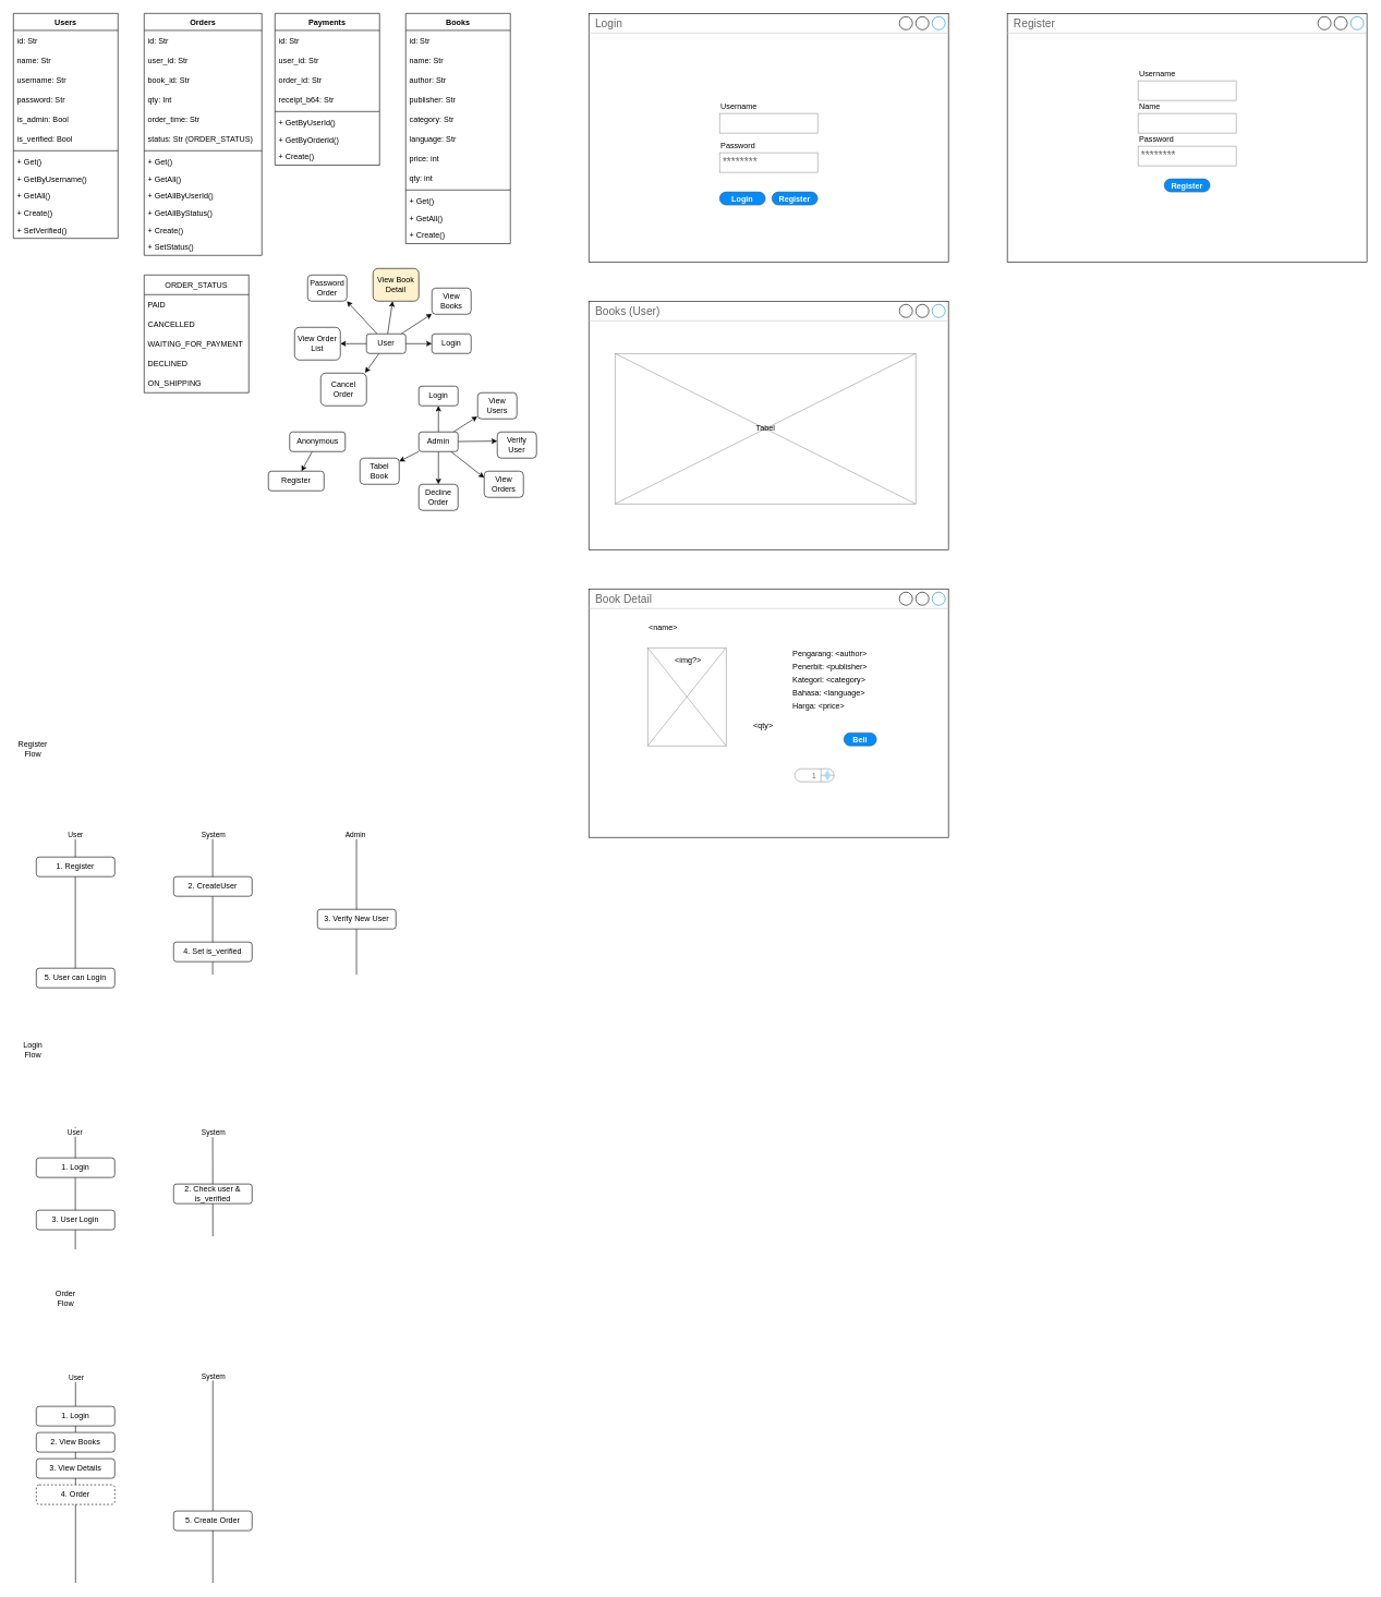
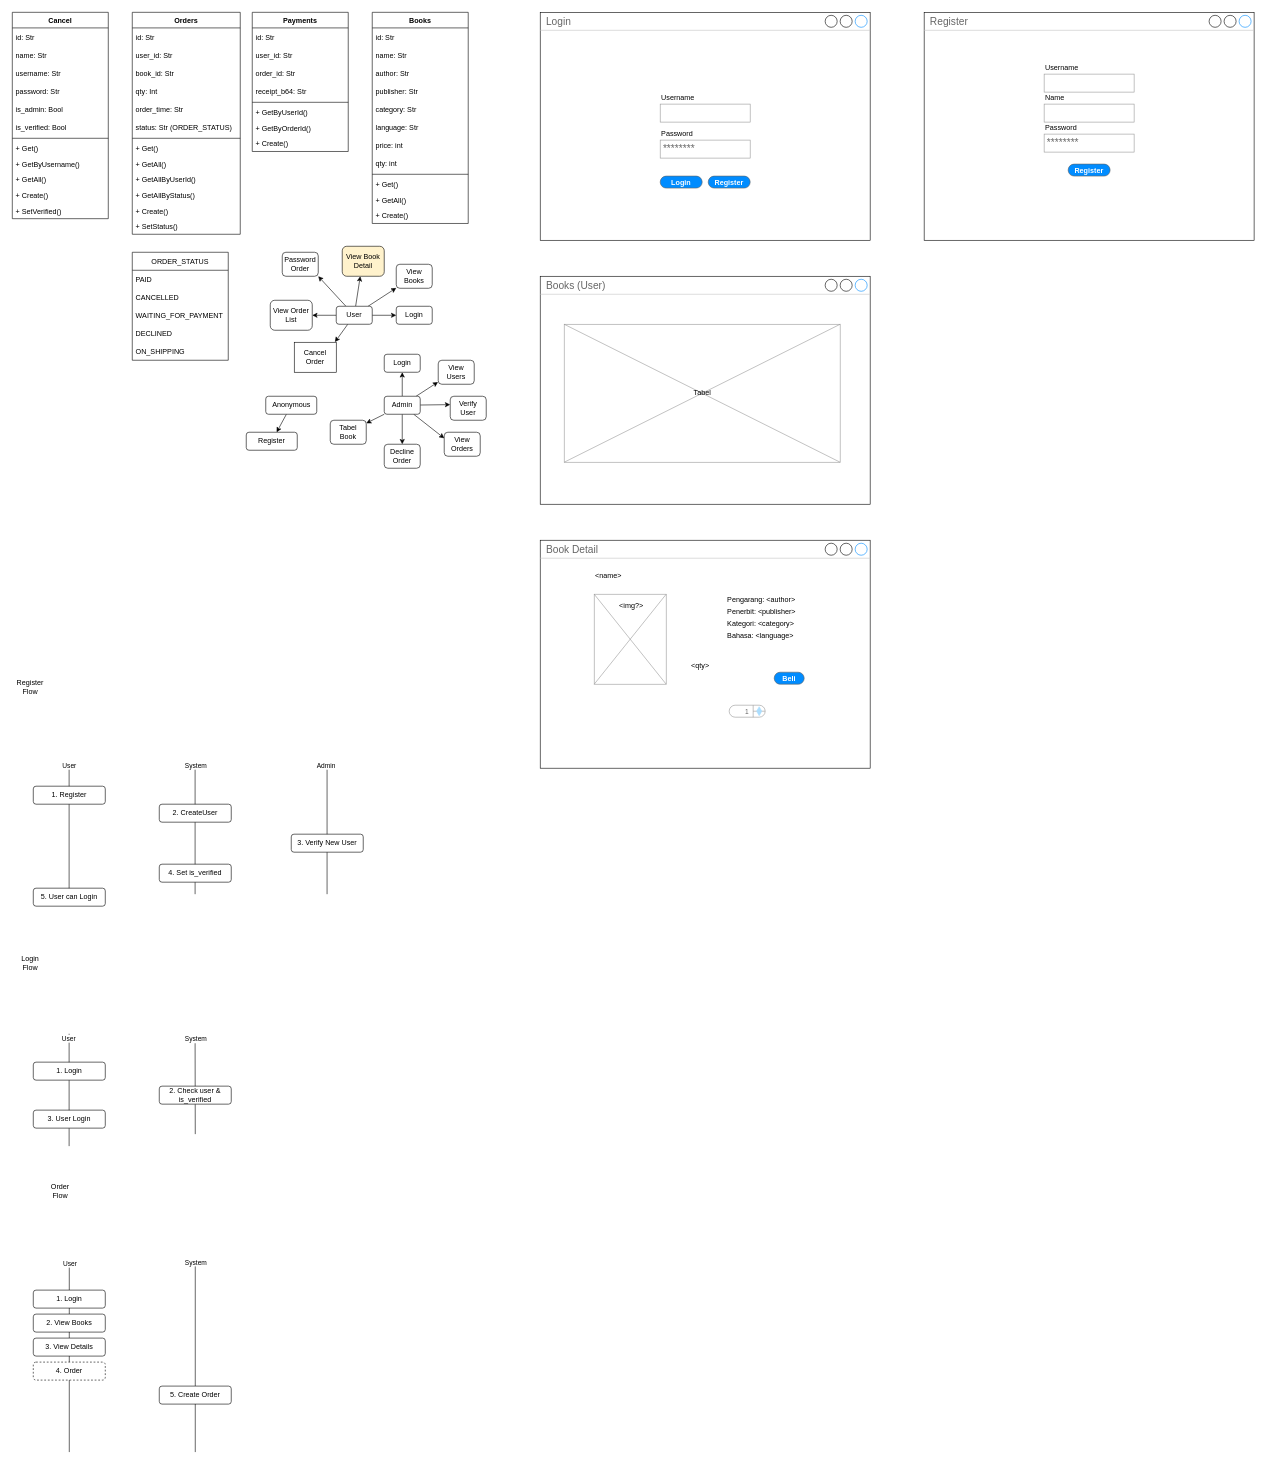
- <mxCell id="43" value="Users" style="swimlane;fontStyle=1;align=center;verticalAlign=top;childLayout=stackLayout;horizontal=1;startSize=26;horizontalStack=0;resizeParent=1;resizeParentMax=0;resizeLast=0;collapsible=1;marginBottom=0;" parent="1" vertex="1"><mxGeometry x="20" y="20" width="160" height="344" as="geometry" /></mxCell>
+ <mxCell id="43" value="Cancel" style="swimlane;fontStyle=1;align=center;verticalAlign=top;childLayout=stackLayout;horizontal=1;startSize=26;horizontalStack=0;resizeParent=1;resizeParentMax=0;resizeLast=0;collapsible=1;marginBottom=0;" parent="1" vertex="1"><mxGeometry x="20" y="20" width="160" height="344" as="geometry" /></mxCell>
- <mxCell id="104" value="Cancel Order" style="rounded=1;whiteSpace=wrap;html=1;" parent="1" vertex="1"><mxGeometry x="490" y="570" width="70" height="50" as="geometry" /></mxCell>
+ <mxCell id="104" value="Cancel Order" style="whiteSpace=wrap;html=1;rounded=0;" parent="1" vertex="1"><mxGeometry x="490" y="570" width="70" height="50" as="geometry" /></mxCell>
- <mxCell id="113" value="Verify User" style="rounded=1;whiteSpace=wrap;html=1;" parent="1" vertex="1"><mxGeometry x="760" y="660" width="60" height="40" as="geometry" /></mxCell>
+ <mxCell id="113" value="Verify User" style="rounded=1;whiteSpace=wrap;html=1;" parent="1" vertex="1"><mxGeometry x="750" y="660" width="60" height="40" as="geometry" /></mxCell>
- <mxCell id="147" value="Harga: &amp;lt;price&amp;gt;" style="text;html=1;align=left;verticalAlign=middle;resizable=0;points=[];autosize=1;strokeColor=none;fillColor=none;fontSize=12;" parent="142" vertex="1"><mxGeometry y="80" width="90" height="20" as="geometry" /></mxCell>
